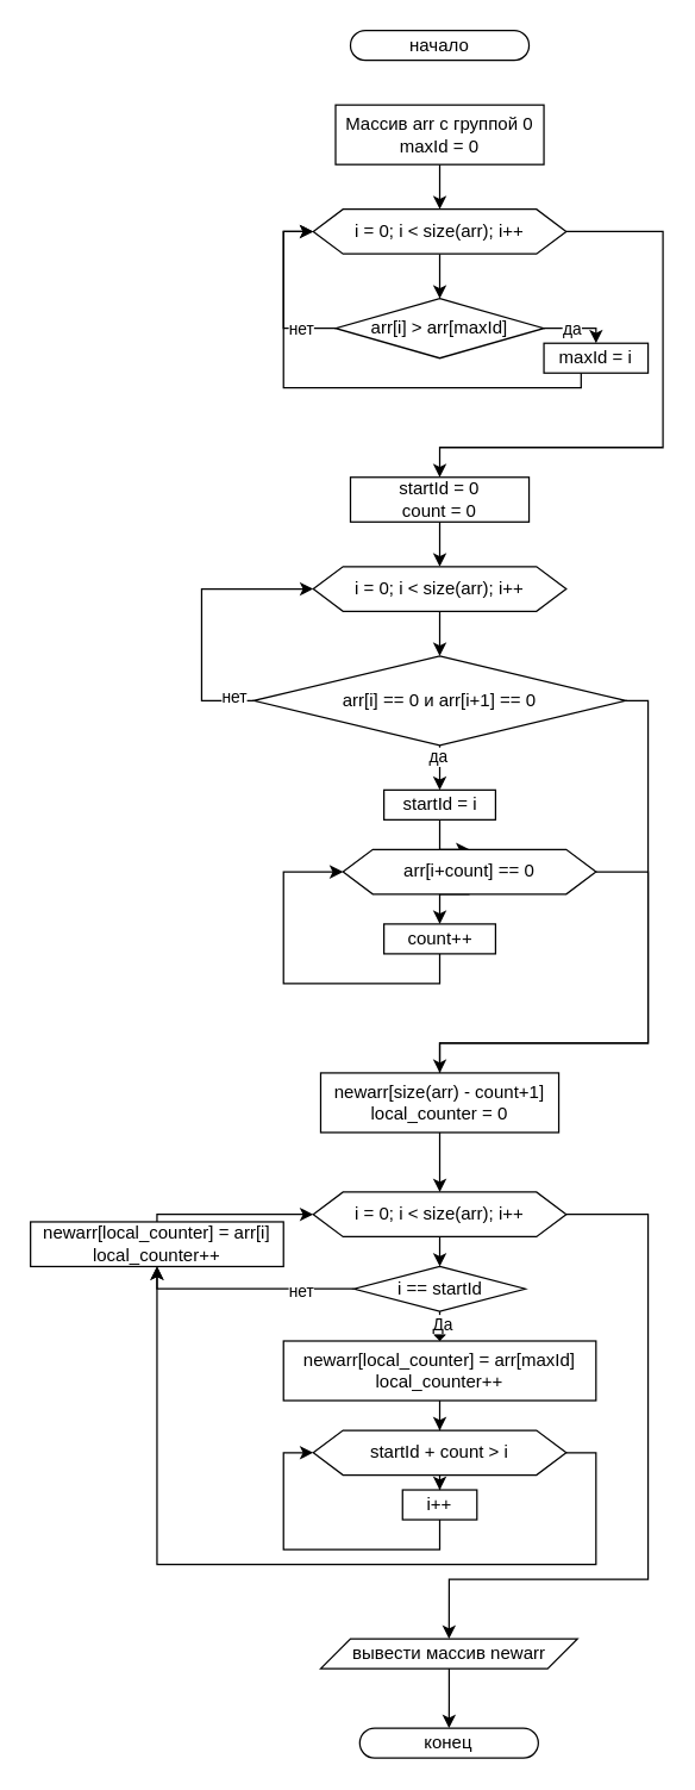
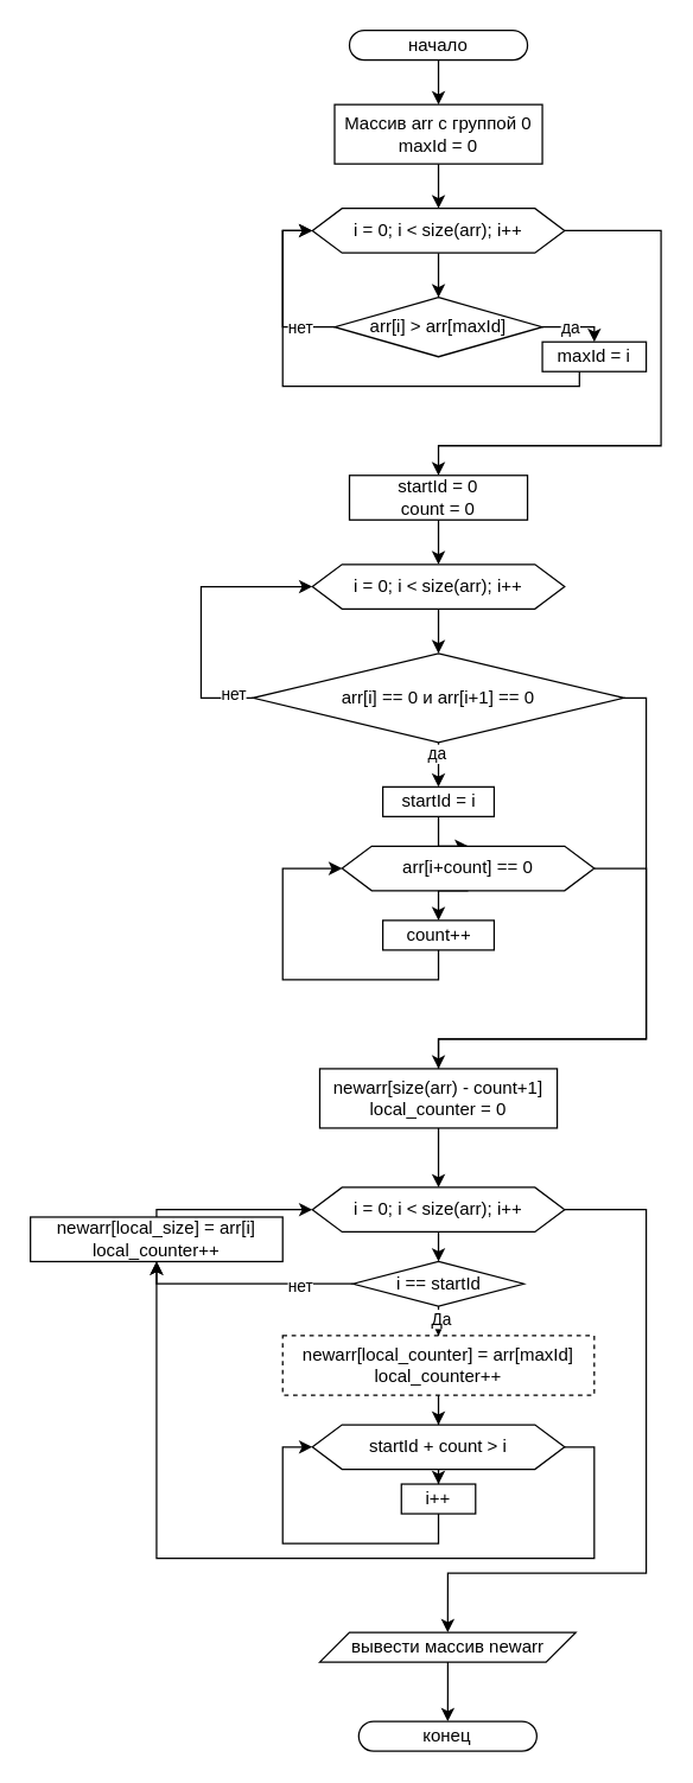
+ <mxCell id="2" style="edgeStyle=orthogonalEdgeStyle;rounded=0;orthogonalLoop=1;jettySize=auto;html=1;exitX=0.5;exitY=1;exitDx=0;exitDy=0;entryX=0.5;entryY=0;entryDx=0;entryDy=0;" parent="1" source="3" target="6" edge="1"><mxGeometry relative="1" as="geometry" /></mxCell>
- <mxCell id="55" value="newarr[local_counter] = arr[i]&lt;div&gt;local_counter++&lt;/div&gt;" style="rounded=0;whiteSpace=wrap;html=1;" parent="1" vertex="1"><mxGeometry x="20" y="820" width="170" height="30" as="geometry" /></mxCell>
+ <mxCell id="55" value="newarr[local_size] = arr[i]&lt;div&gt;local_counter++&lt;/div&gt;" style="rounded=0;whiteSpace=wrap;html=1;" parent="1" vertex="1"><mxGeometry x="20" y="820" width="170" height="30" as="geometry" /></mxCell>
- <mxCell id="39" style="edgeStyle=orthogonalEdgeStyle;rounded=0;orthogonalLoop=1;jettySize=auto;html=1;entryX=0.5;entryY=0;entryDx=0;entryDy=0;endArrow=diamond;" parent="1" source="43" target="45" edge="1"><mxGeometry relative="1" as="geometry" /></mxCell>
+ <mxCell id="39" style="edgeStyle=orthogonalEdgeStyle;rounded=0;orthogonalLoop=1;jettySize=auto;html=1;entryX=0.5;entryY=0;entryDx=0;entryDy=0;" parent="1" source="43" target="45" edge="1"><mxGeometry relative="1" as="geometry" /></mxCell>
- <mxCell id="45" value="newarr[local_counter] = arr[maxId]&lt;div&gt;local_counter++&lt;/div&gt;" style="rounded=0;whiteSpace=wrap;html=1;" parent="1" vertex="1"><mxGeometry x="190" y="900" width="210" height="40" as="geometry" /></mxCell>
+ <mxCell id="45" value="newarr[local_counter] = arr[maxId]&lt;div&gt;local_counter++&lt;/div&gt;" style="rounded=0;whiteSpace=wrap;html=1;dashed=1;" parent="1" vertex="1"><mxGeometry x="190" y="900" width="210" height="40" as="geometry" /></mxCell>
